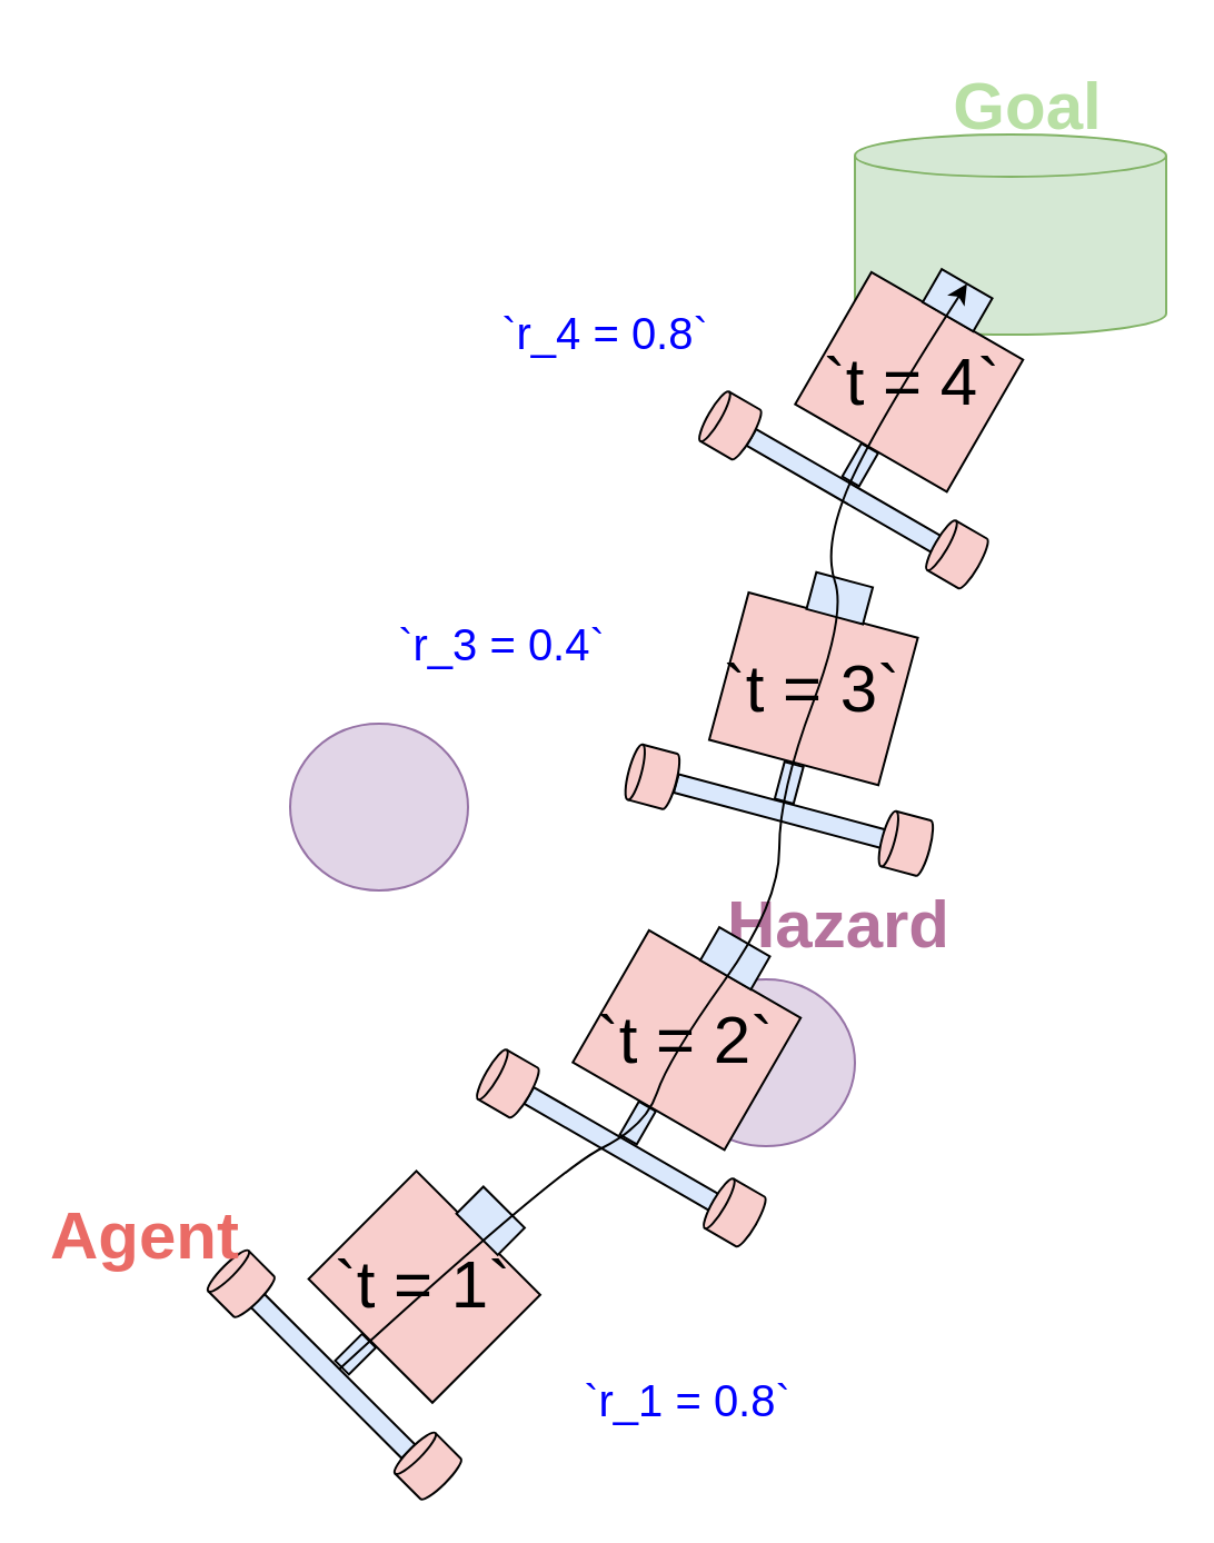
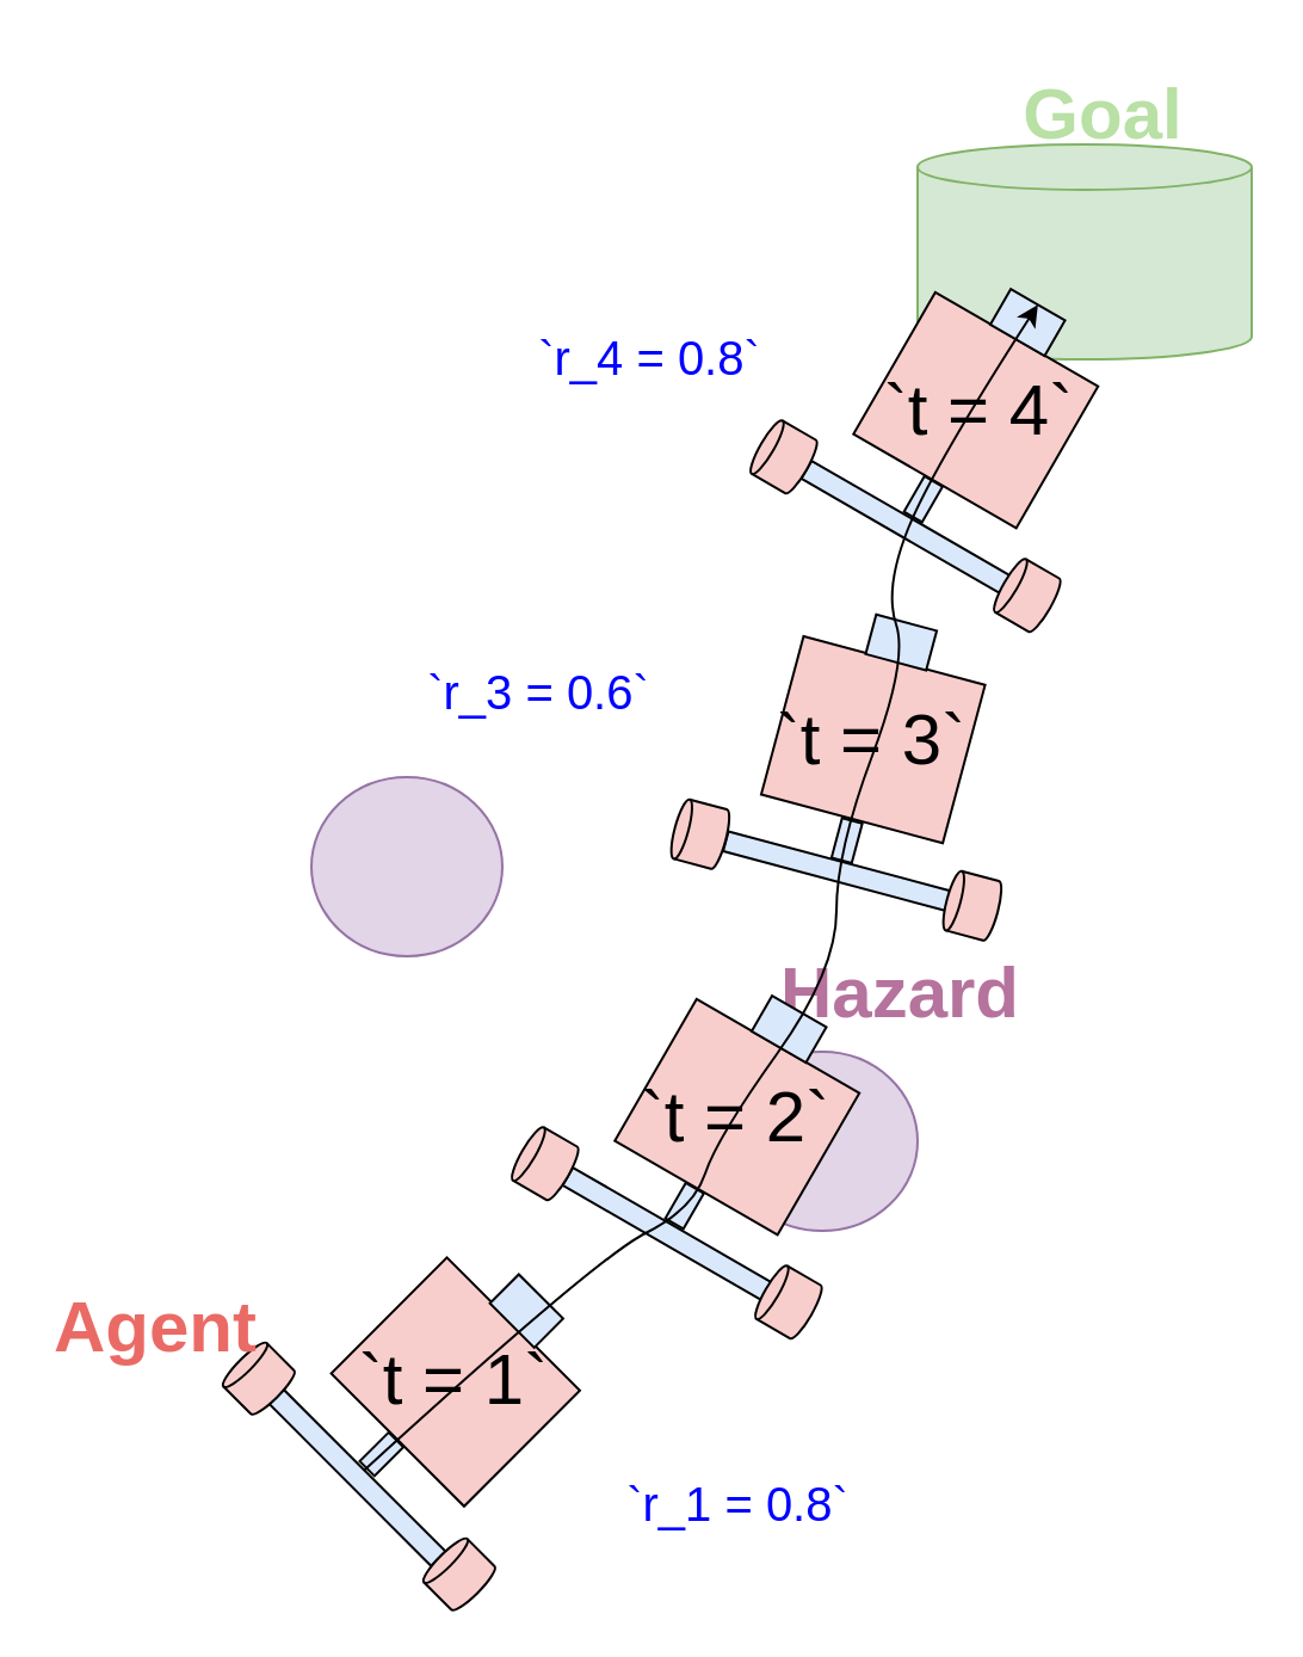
- <mxCell id="43" value="&lt;font style=&quot;font-weight: normal; color: rgb(0, 0, 255);&quot;&gt;`r_3 = 0.4`&lt;/font&gt;" style="text;html=1;align=center;verticalAlign=middle;whiteSpace=wrap;rounded=0;fontSize=20;fontColor=#B9E0A5;fontStyle=1" parent="1" vertex="1"><mxGeometry x="171.02" y="274" width="108.65" height="30" as="geometry" /></mxCell>
+ <mxCell id="43" value="&lt;font style=&quot;font-weight: normal; color: rgb(0, 0, 255);&quot;&gt;`r_3 = 0.6`&lt;/font&gt;" style="text;html=1;align=center;verticalAlign=middle;whiteSpace=wrap;rounded=0;fontSize=20;fontColor=#B9E0A5;fontStyle=1" parent="1" vertex="1"><mxGeometry x="171.02" y="274" width="108.65" height="30" as="geometry" /></mxCell>
